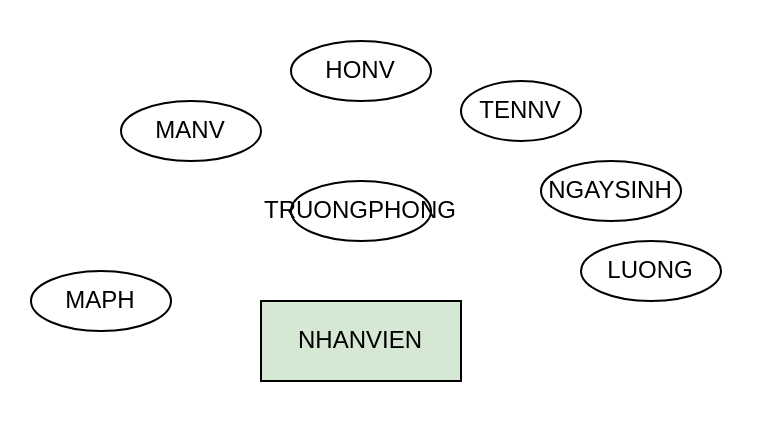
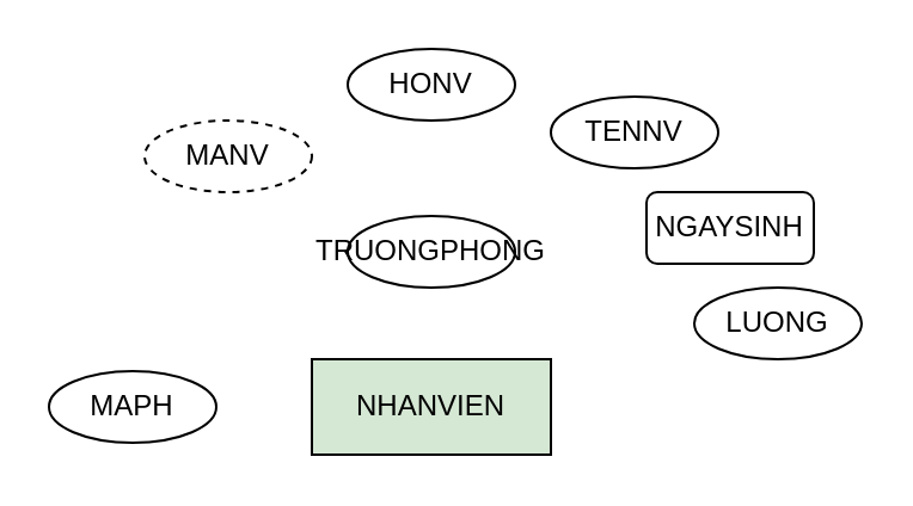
- <mxCell id="5" value="TENNV" style="ellipse;whiteSpace=wrap;html=1;" vertex="1" parent="1"><mxGeometry x="230" y="40" width="60" height="30" as="geometry" /></mxCell>
+ <mxCell id="5" value="TENNV" style="ellipse;whiteSpace=wrap;html=1;" vertex="1" parent="1"><mxGeometry x="230" y="40" width="70" height="30" as="geometry" /></mxCell>
- <mxCell id="3" value="MANV" style="ellipse;whiteSpace=wrap;html=1;" vertex="1" parent="1"><mxGeometry x="60" y="50" width="70" height="30" as="geometry" /></mxCell>
+ <mxCell id="3" value="MANV" style="ellipse;whiteSpace=wrap;html=1;dashed=1;" vertex="1" parent="1"><mxGeometry x="60" y="50" width="70" height="30" as="geometry" /></mxCell>
- <mxCell id="6" value="NGAYSINH" style="ellipse;whiteSpace=wrap;html=1;" vertex="1" parent="1"><mxGeometry x="270" y="80" width="70" height="30" as="geometry" /></mxCell>
+ <mxCell id="6" value="NGAYSINH" style="whiteSpace=wrap;html=1;rounded=1;" vertex="1" parent="1"><mxGeometry x="270" y="80" width="70" height="30" as="geometry" /></mxCell>
- <mxCell id="9" value="MAPH" style="ellipse;whiteSpace=wrap;html=1;" vertex="1" parent="1"><mxGeometry x="15" y="135" width="70" height="30" as="geometry" /></mxCell>
+ <mxCell id="9" value="MAPH" style="ellipse;whiteSpace=wrap;html=1;" vertex="1" parent="1"><mxGeometry x="20" y="155" width="70" height="30" as="geometry" /></mxCell>
